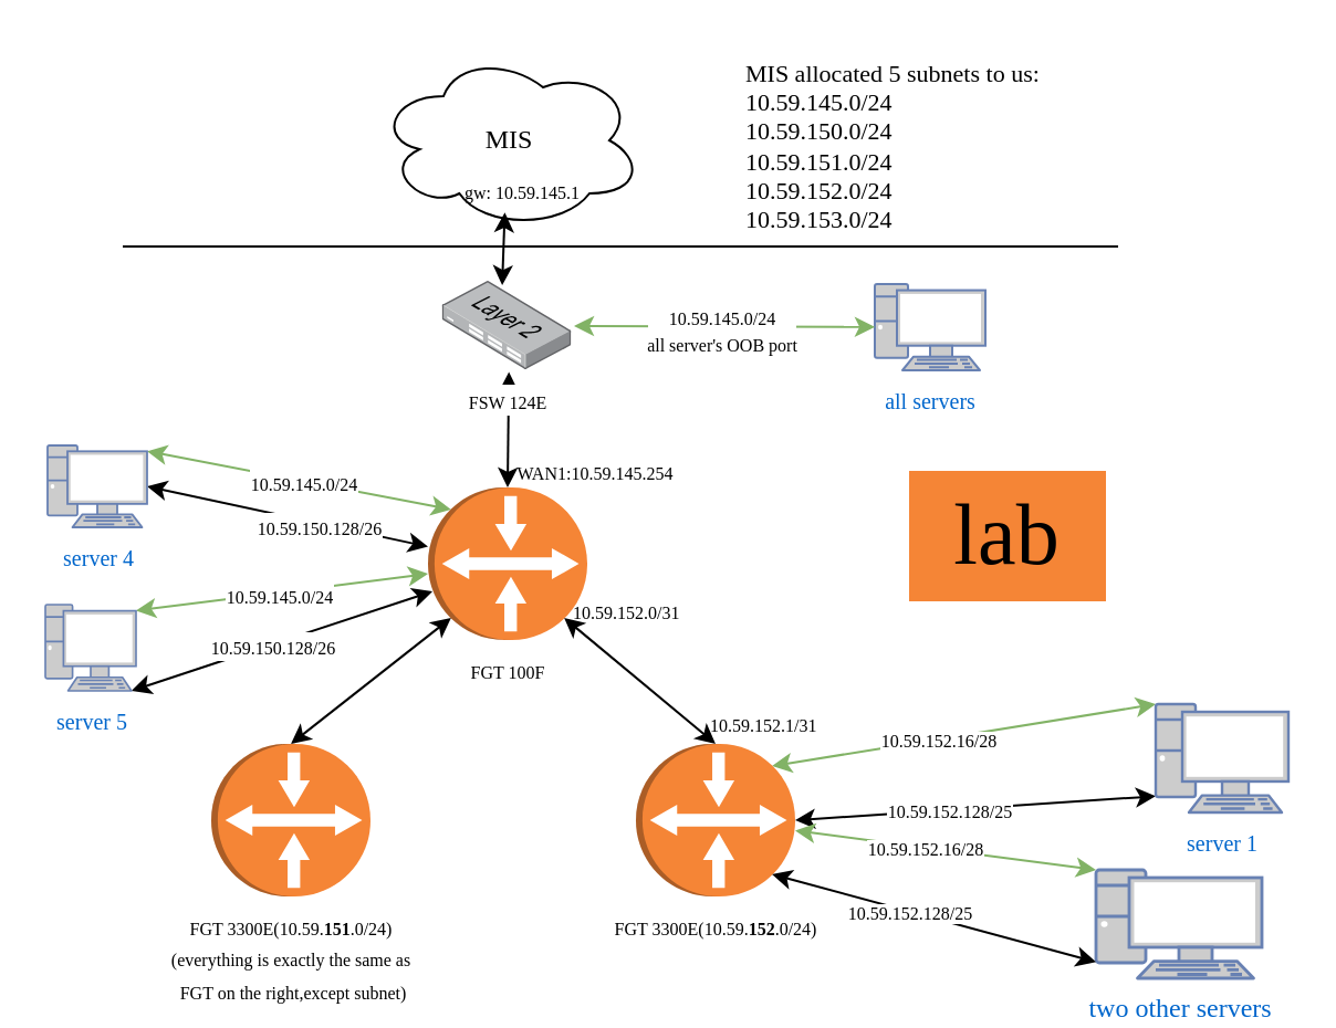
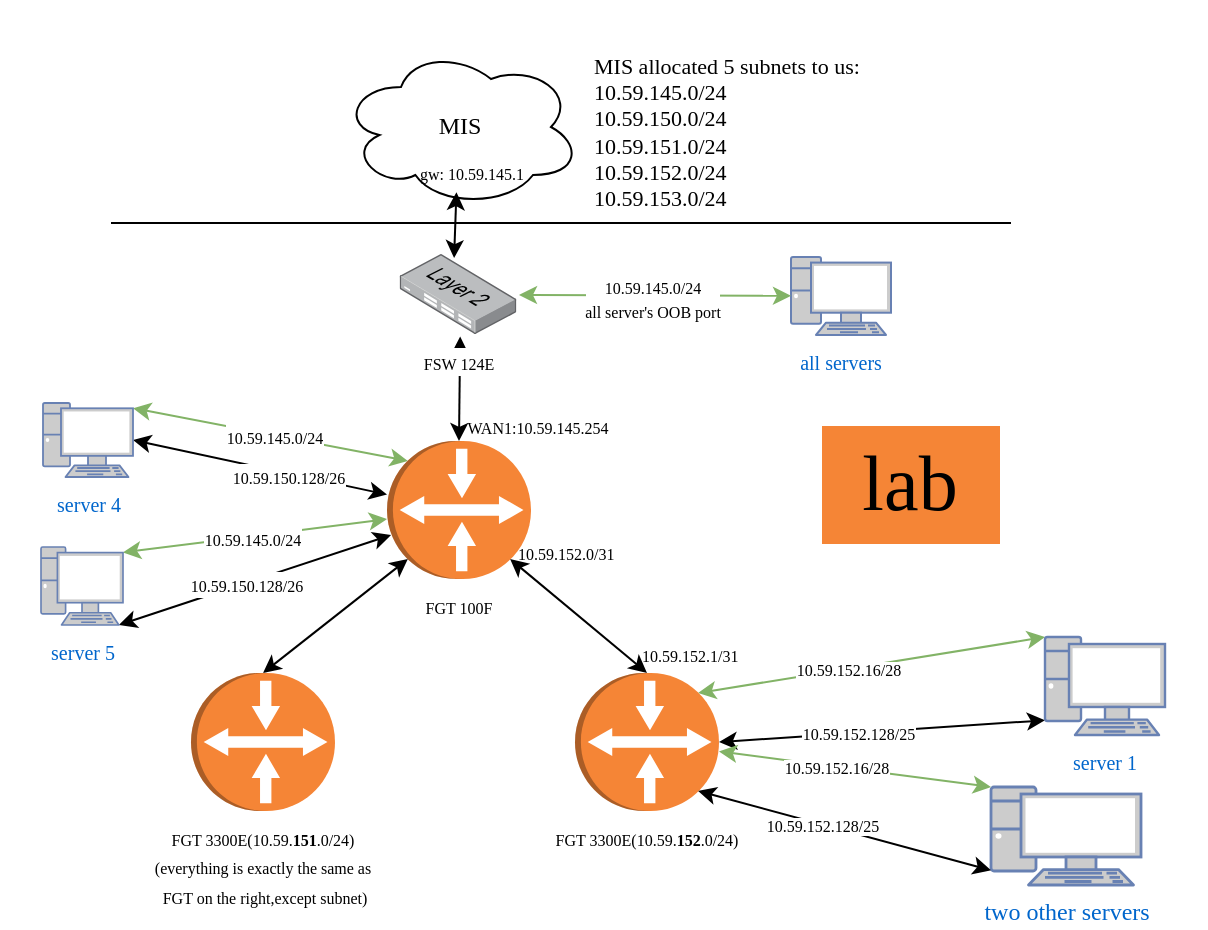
- <mxCell id="39" value="&lt;div style=&quot;font-size: 11px;&quot;&gt;&lt;font style=&quot;font-size: 11px;&quot; face=&quot;Times New Roman&quot;&gt;MIS allocated 5 subnets to us:&lt;/font&gt;&lt;/div&gt;&lt;div style=&quot;font-size: 11px;&quot;&gt;&lt;div&gt;&lt;font style=&quot;font-size: 11px;&quot; face=&quot;LKosN781GPDmvRrdGZMd&quot;&gt;10.59.145.0/24&lt;/font&gt;&lt;/div&gt;&lt;div&gt;&lt;font style=&quot;font-size: 11px;&quot; face=&quot;LKosN781GPDmvRrdGZMd&quot;&gt;10.59.150.0/24&lt;/font&gt;&lt;/div&gt;&lt;div&gt;&lt;font style=&quot;font-size: 11px;&quot; face=&quot;LKosN781GPDmvRrdGZMd&quot;&gt;10.59.151.0/24&lt;/font&gt;&lt;/div&gt;&lt;div&gt;&lt;font style=&quot;font-size: 11px;&quot; face=&quot;LKosN781GPDmvRrdGZMd&quot;&gt;10.59.152.0/24&lt;/font&gt;&lt;/div&gt;&lt;div style=&quot;font-size: 11px;&quot;&gt;&lt;font style=&quot;font-size: 11px;&quot; face=&quot;LKosN781GPDmvRrdGZMd&quot;&gt;10.59.153.0/24&lt;/font&gt;&lt;/div&gt;&lt;/div&gt;" style="text;whiteSpace=wrap;html=1;" parent="1" vertex="1"><mxGeometry x="335" y="20" width="140" height="90" as="geometry" /></mxCell>
+ <mxCell id="39" value="&lt;div style=&quot;font-size: 11px;&quot;&gt;&lt;font style=&quot;font-size: 11px;&quot; face=&quot;Times New Roman&quot;&gt;MIS allocated 5 subnets to us:&lt;/font&gt;&lt;/div&gt;&lt;div style=&quot;font-size: 11px;&quot;&gt;&lt;div&gt;&lt;font style=&quot;font-size: 11px;&quot; face=&quot;LKosN781GPDmvRrdGZMd&quot;&gt;10.59.145.0/24&lt;/font&gt;&lt;/div&gt;&lt;div&gt;&lt;font style=&quot;font-size: 11px;&quot; face=&quot;LKosN781GPDmvRrdGZMd&quot;&gt;10.59.150.0/24&lt;/font&gt;&lt;/div&gt;&lt;div&gt;&lt;font style=&quot;font-size: 11px;&quot; face=&quot;LKosN781GPDmvRrdGZMd&quot;&gt;10.59.151.0/24&lt;/font&gt;&lt;/div&gt;&lt;div&gt;&lt;font style=&quot;font-size: 11px;&quot; face=&quot;LKosN781GPDmvRrdGZMd&quot;&gt;10.59.152.0/24&lt;/font&gt;&lt;/div&gt;&lt;div style=&quot;font-size: 11px;&quot;&gt;&lt;font style=&quot;font-size: 11px;&quot; face=&quot;LKosN781GPDmvRrdGZMd&quot;&gt;10.59.153.0/24&lt;/font&gt;&lt;/div&gt;&lt;/div&gt;" style="text;whiteSpace=wrap;html=1;" parent="1" vertex="1"><mxGeometry x="295" y="20" width="140" height="90" as="geometry" /></mxCell>
